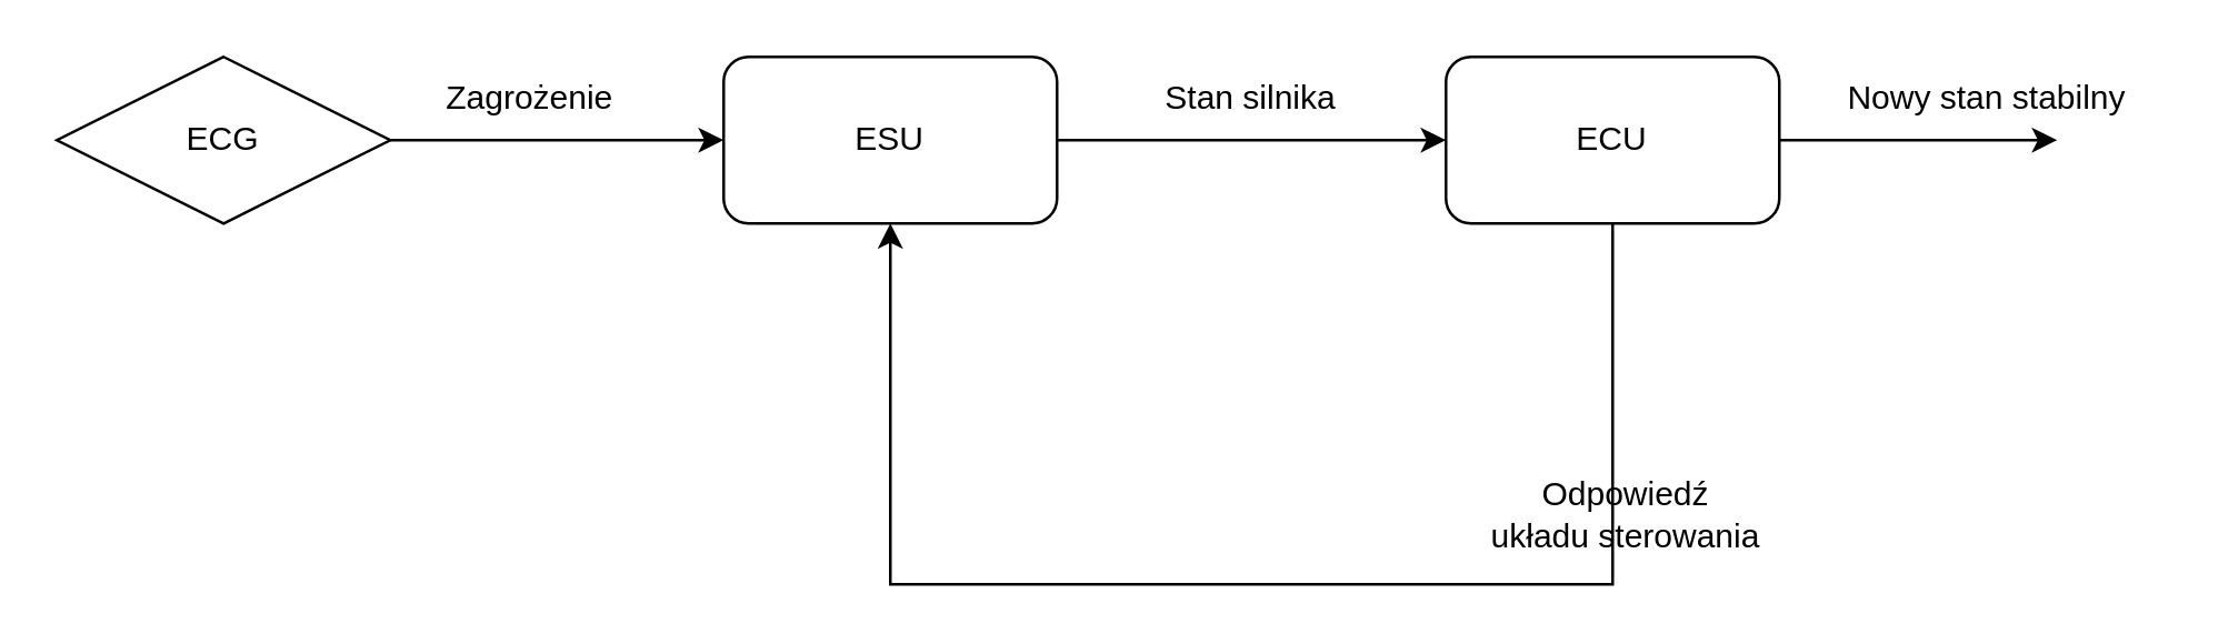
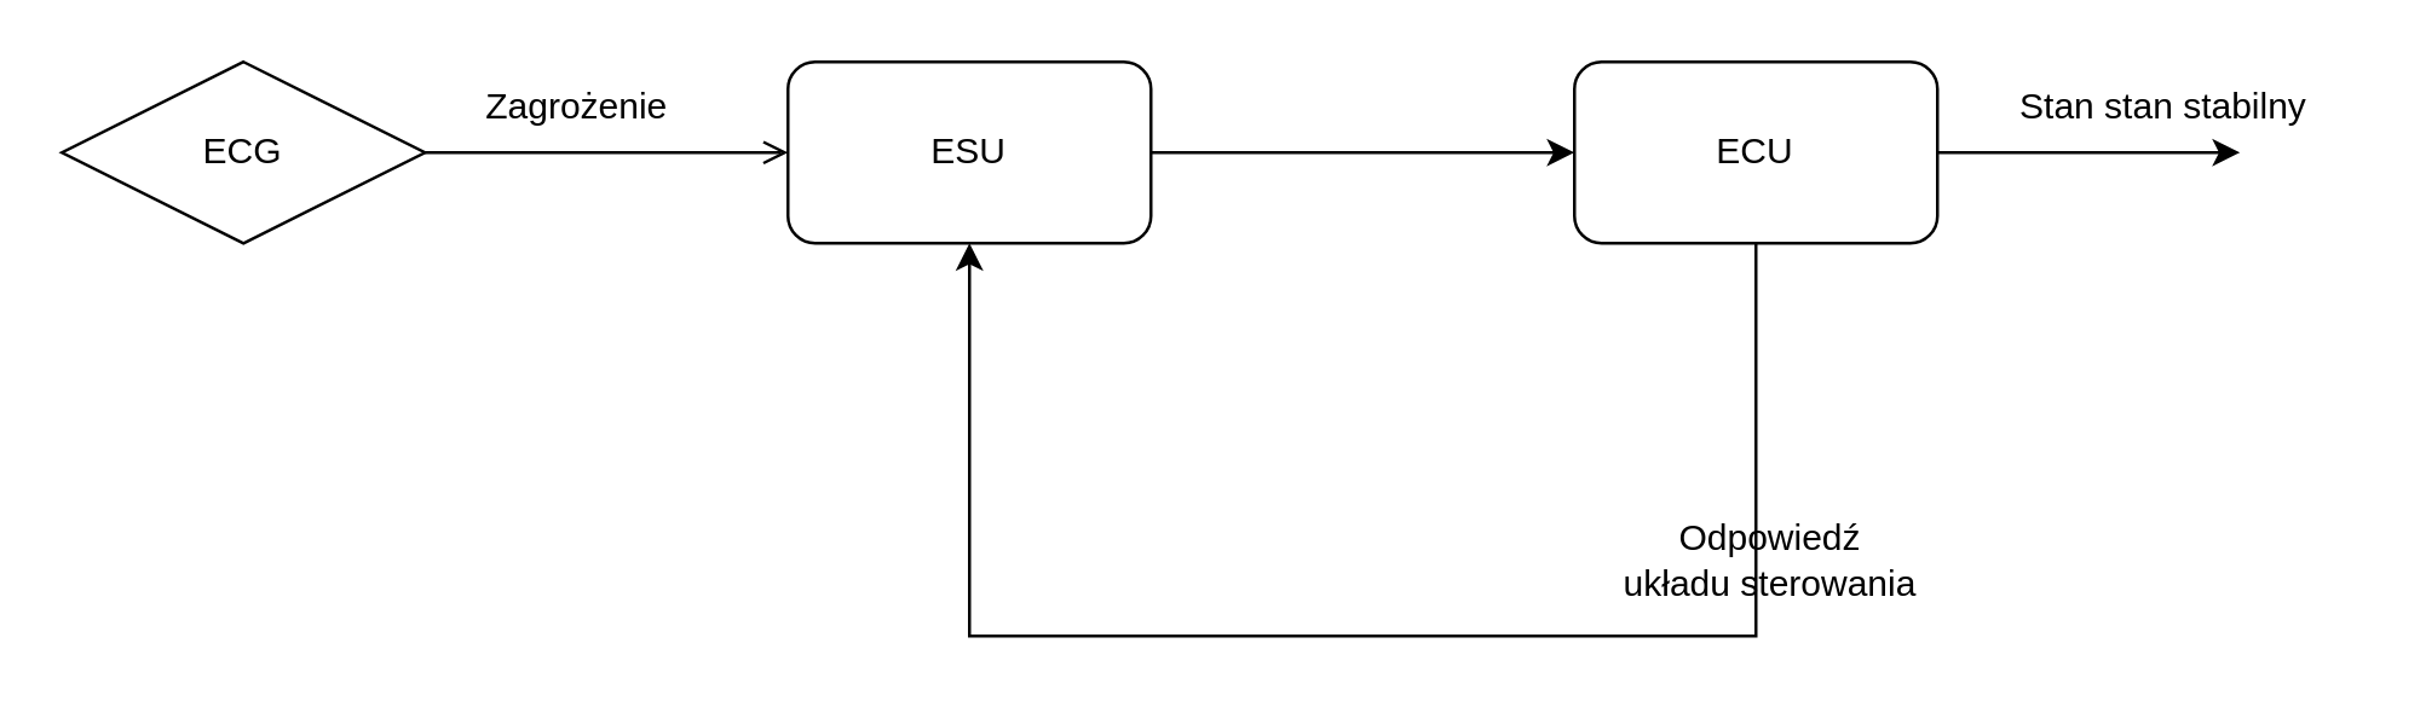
- <mxCell id="9" value="Stan silnika" style="text;html=1;strokeColor=none;fillColor=none;align=center;verticalAlign=middle;whiteSpace=wrap;rounded=0;" vertex="1" parent="1"><mxGeometry x="410" y="20" width="80" height="30" as="geometry" /></mxCell>
- <mxCell id="12" value="Nowy stan stabilny" style="text;html=1;strokeColor=none;fillColor=none;align=center;verticalAlign=middle;whiteSpace=wrap;rounded=0;" vertex="1" parent="1"><mxGeometry x="650" y="20" width="130" height="30" as="geometry" /></mxCell>
+ <mxCell id="12" value="Stan stan stabilny" style="text;html=1;strokeColor=none;fillColor=none;align=center;verticalAlign=middle;whiteSpace=wrap;rounded=0;" vertex="1" parent="1"><mxGeometry x="650" y="20" width="130" height="30" as="geometry" /></mxCell>
- <mxCell id="2" value="" style="edgeStyle=orthogonalEdgeStyle;rounded=0;orthogonalLoop=1;jettySize=auto;html=1;" edge="1" parent="1" source="3" target="5"><mxGeometry relative="1" as="geometry" /></mxCell>
+ <mxCell id="2" value="" style="edgeStyle=orthogonalEdgeStyle;rounded=0;orthogonalLoop=1;jettySize=auto;html=1;endArrow=open;" edge="1" parent="1" source="3" target="5"><mxGeometry relative="1" as="geometry" /></mxCell>
